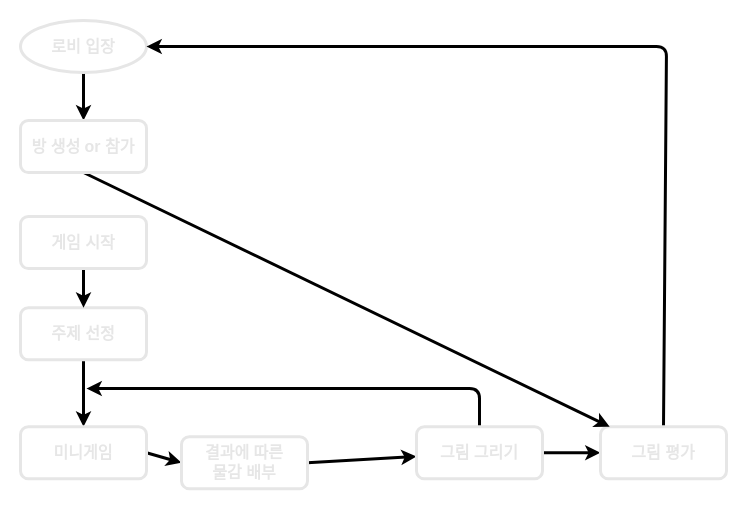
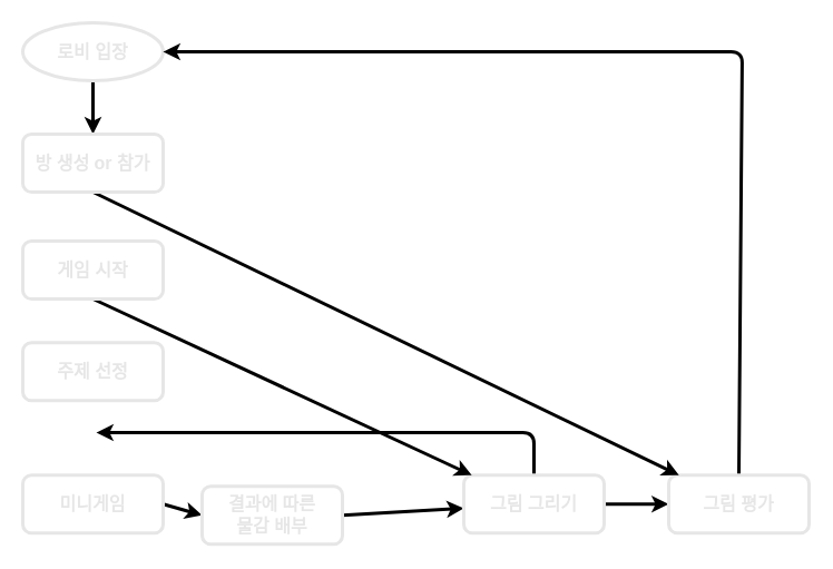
- <mxCell id="17" style="edgeStyle=none;html=1;exitX=0.5;exitY=1;exitDx=0;exitDy=0;strokeWidth=3;" edge="1" parent="1" source="18" target="5"><mxGeometry relative="1" as="geometry" /></mxCell>
+ <mxCell id="17" style="edgeStyle=none;html=1;exitX=0.5;exitY=1;exitDx=0;exitDy=0;strokeWidth=3;" edge="1" parent="1" source="18" target="12"><mxGeometry relative="1" as="geometry" /></mxCell>
- <mxCell id="4" style="edgeStyle=none;html=1;exitX=0.5;exitY=1;exitDx=0;exitDy=0;entryX=0.5;entryY=0;entryDx=0;entryDy=0;strokeWidth=3;" edge="1" parent="1" source="5" target="7"><mxGeometry relative="1" as="geometry" /></mxCell>
